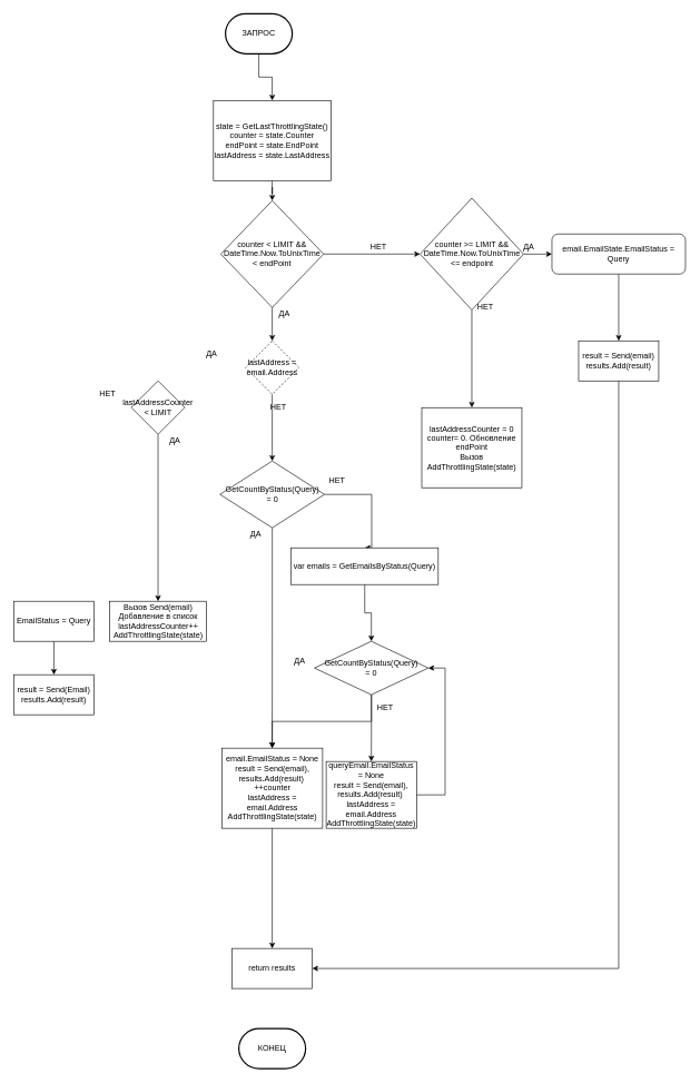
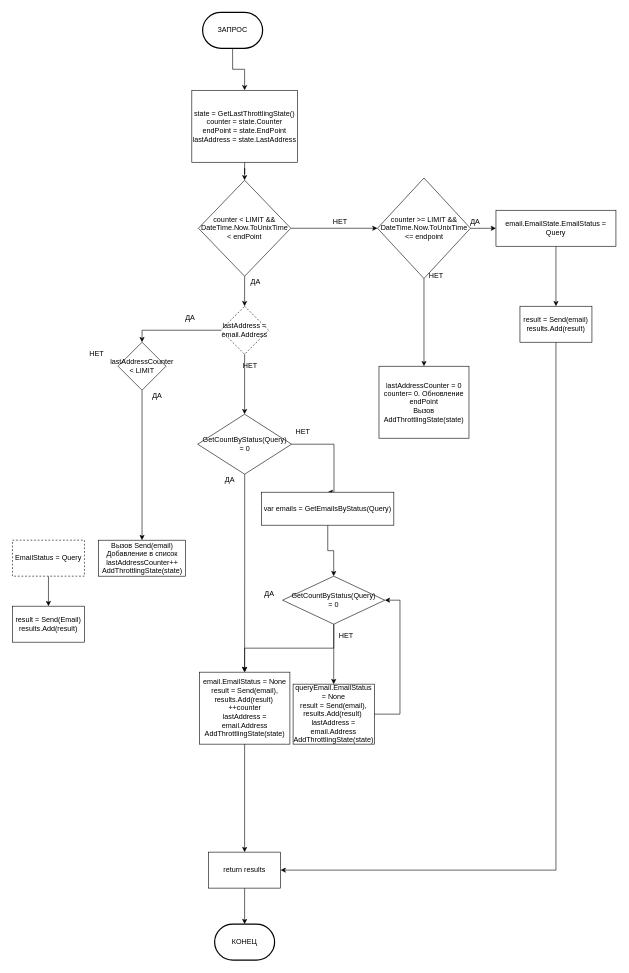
- <mxCell id="11" value="email.EmailState.EmailStatus = Query" style="whiteSpace=wrap;html=1;rounded=1;" parent="1" vertex="1"><mxGeometry x="826" y="350" width="200" height="60" as="geometry" /></mxCell>
+ <mxCell id="11" value="email.EmailState.EmailStatus = Query" style="rounded=0;whiteSpace=wrap;html=1;" parent="1" vertex="1"><mxGeometry x="826" y="350" width="200" height="60" as="geometry" /></mxCell>
+ <mxCell id="41" style="edgeStyle=orthogonalEdgeStyle;rounded=0;orthogonalLoop=1;jettySize=auto;html=1;entryX=0.5;entryY=0;entryDx=0;entryDy=0;" parent="1" source="42" target="46" edge="1"><mxGeometry relative="1" as="geometry"><mxPoint x="236" y="600" as="targetPoint" /></mxGeometry></mxCell>
- <mxCell id="50" value="EmailStatus = Query" style="rounded=0;whiteSpace=wrap;html=1;" parent="1" vertex="1"><mxGeometry x="20" y="900" width="120" height="60" as="geometry" /></mxCell>
+ <mxCell id="50" value="EmailStatus = Query" style="rounded=0;whiteSpace=wrap;html=1;dashed=1;" parent="1" vertex="1"><mxGeometry x="20" y="900" width="120" height="60" as="geometry" /></mxCell>
+ <mxCell id="27" style="edgeStyle=orthogonalEdgeStyle;rounded=0;orthogonalLoop=1;jettySize=auto;html=1;exitX=0.5;exitY=1;exitDx=0;exitDy=0;entryX=0.5;entryY=0;entryDx=0;entryDy=0;entryPerimeter=0;" parent="1" source="28" target="29" edge="1"><mxGeometry relative="1" as="geometry" /></mxCell>
